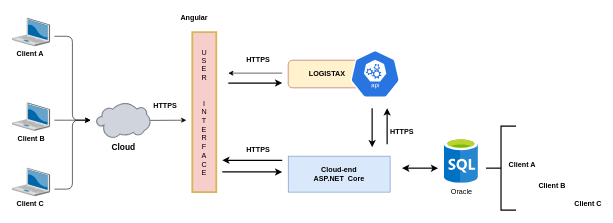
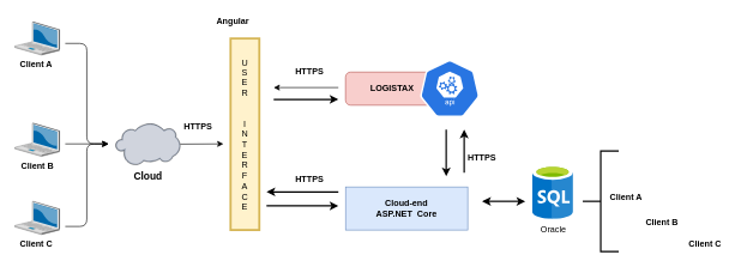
- <mxCell id="7" value="&lt;b&gt;LOGISTAX&lt;/b&gt;" style="rounded=1;whiteSpace=wrap;html=1;fillColor=#fff2cc;strokeColor=#b85450;" parent="1" vertex="1"><mxGeometry x="480" y="100" width="130" height="46" as="geometry" /></mxCell>
+ <mxCell id="7" value="&lt;b&gt;LOGISTAX&lt;/b&gt;" style="rounded=1;whiteSpace=wrap;html=1;fillColor=#f8cecc;strokeColor=#b85450;" parent="1" vertex="1"><mxGeometry x="480" y="100" width="130" height="46" as="geometry" /></mxCell>
- <mxCell id="23" value="U&lt;br&gt;S&lt;br&gt;E&lt;br&gt;R&lt;br&gt;&lt;br&gt;&lt;br&gt;I&lt;br&gt;N&lt;br&gt;T&lt;br&gt;E&lt;br&gt;R&lt;br&gt;F&lt;br&gt;A&lt;br&gt;C&lt;br&gt;E" style="rounded=0;whiteSpace=wrap;html=1;fillColor=#f8cecc;strokeColor=#d6b656;strokeWidth=3;" parent="1" vertex="1"><mxGeometry x="320" y="53.16" width="40" height="266.84" as="geometry" /></mxCell>
+ <mxCell id="23" value="U&lt;br&gt;S&lt;br&gt;E&lt;br&gt;R&lt;br&gt;&lt;br&gt;&lt;br&gt;I&lt;br&gt;N&lt;br&gt;T&lt;br&gt;E&lt;br&gt;R&lt;br&gt;F&lt;br&gt;A&lt;br&gt;C&lt;br&gt;E" style="rounded=0;whiteSpace=wrap;html=1;fillColor=#fff2cc;strokeColor=#d6b656;strokeWidth=3;" parent="1" vertex="1"><mxGeometry x="320" y="53.16" width="40" height="266.84" as="geometry" /></mxCell>
